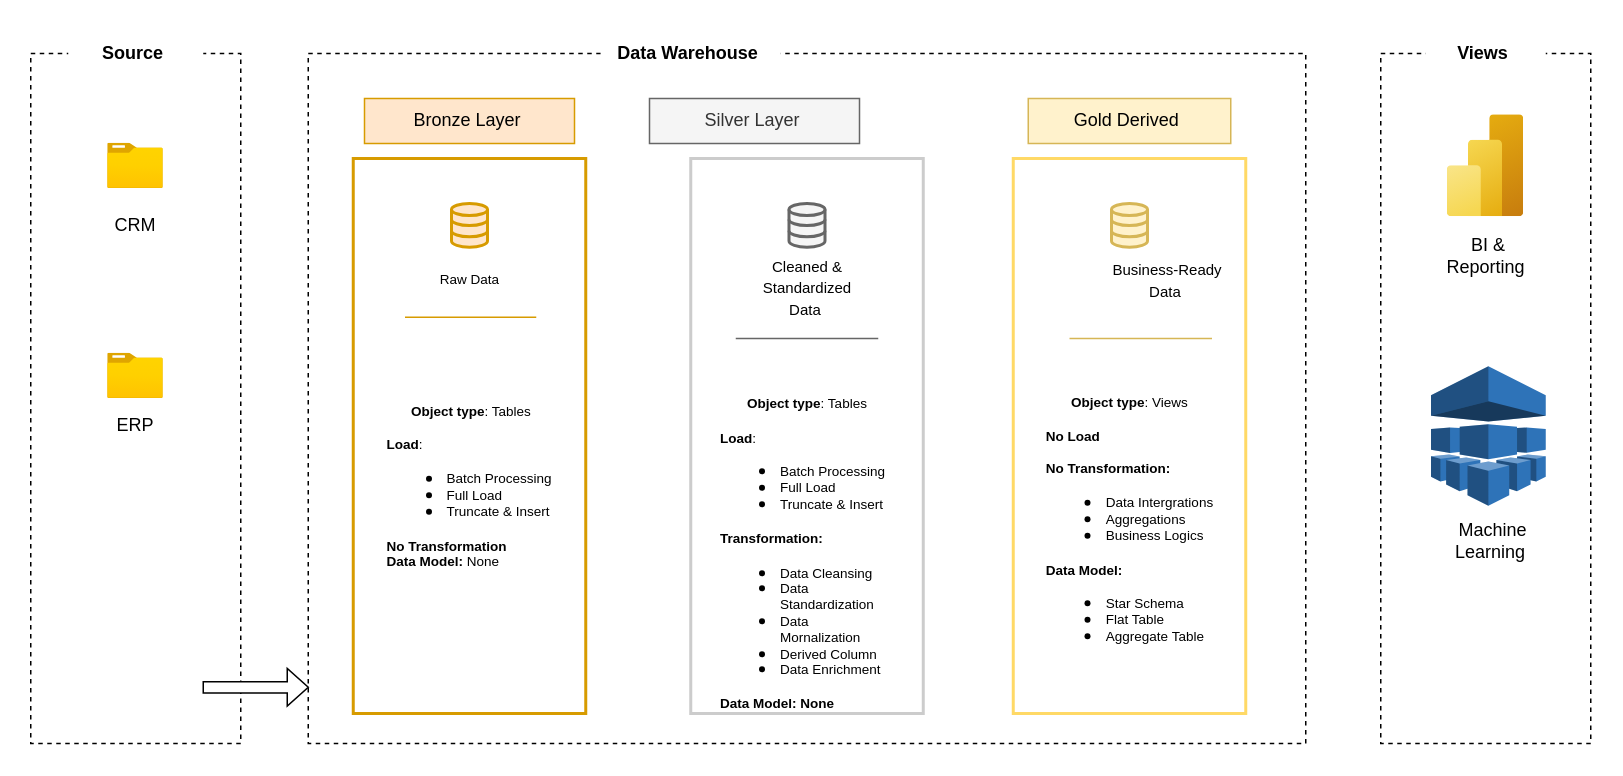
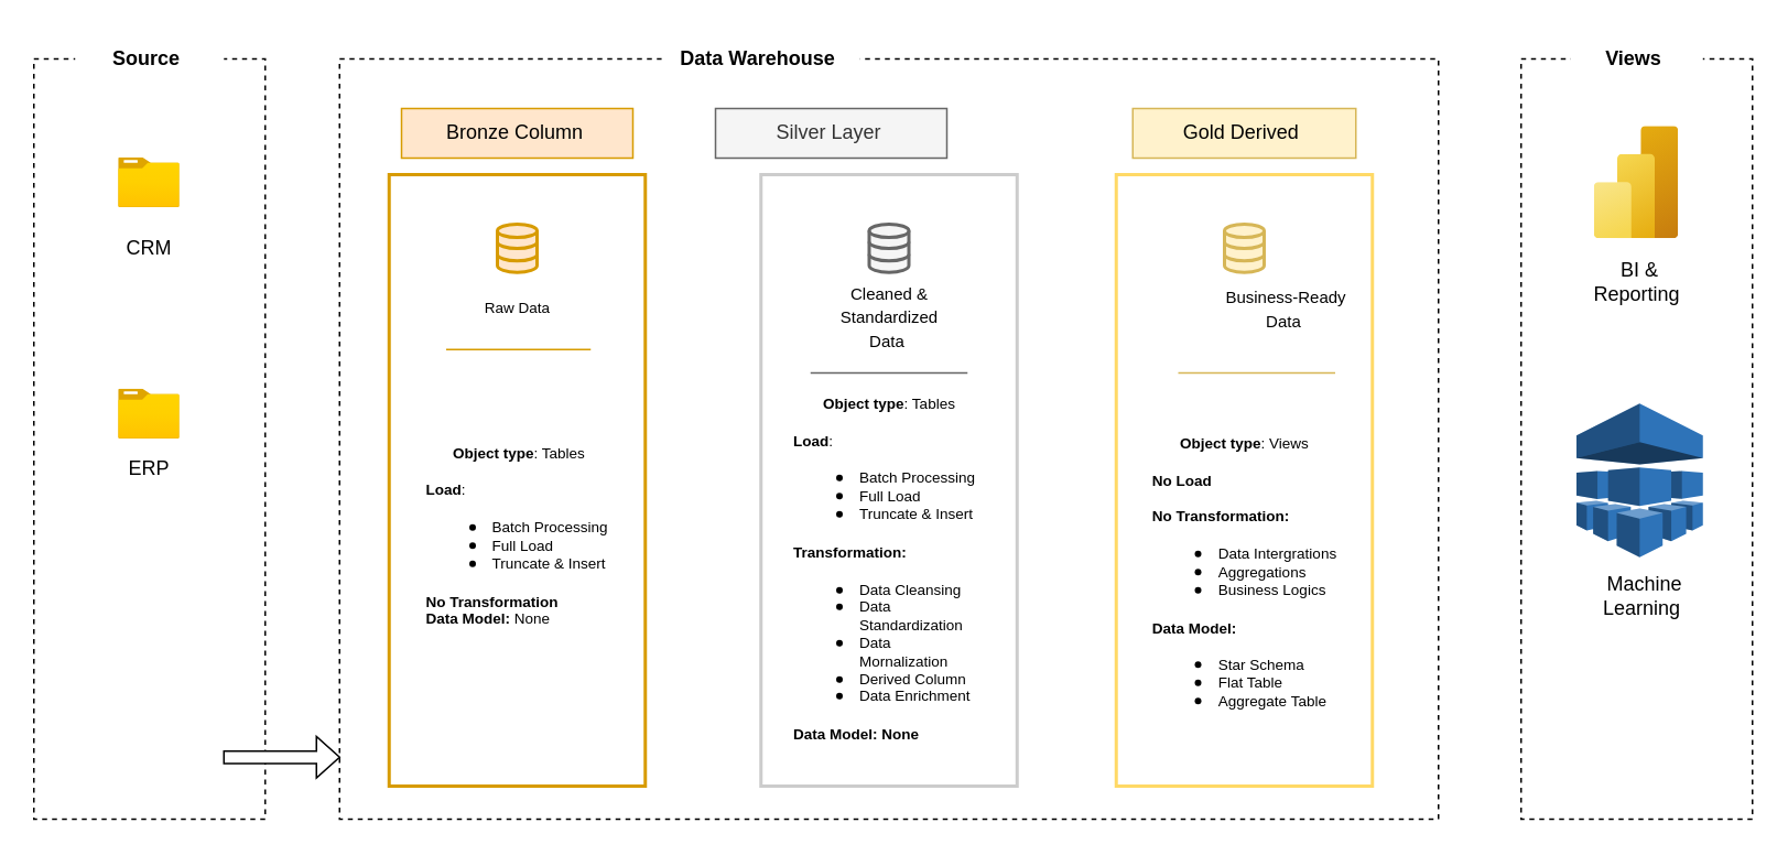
- <mxCell id="7" value="Bronze Layer&amp;nbsp;" style="rounded=0;whiteSpace=wrap;html=1;fillColor=#ffe6cc;strokeColor=#d79b00;" vertex="1" parent="1"><mxGeometry x="242.5" y="65" width="140" height="30" as="geometry" /></mxCell>
+ <mxCell id="7" value="Bronze Column&amp;nbsp;" style="rounded=0;whiteSpace=wrap;html=1;fillColor=#ffe6cc;strokeColor=#d79b00;" vertex="1" parent="1"><mxGeometry x="242.5" y="65" width="140" height="30" as="geometry" /></mxCell>
- <mxCell id="28" value="&lt;div style=&quot;line-height: 90%;&quot;&gt;&lt;font style=&quot;line-height: 90%; font-size: 9px;&quot;&gt;&lt;b&gt;Object type&lt;/b&gt;: Tables&lt;/font&gt;&lt;div style=&quot;text-align: left;&quot;&gt;&lt;font style=&quot;font-size: 9px;&quot;&gt;&lt;br&gt;&lt;/font&gt;&lt;/div&gt;&lt;div style=&quot;text-align: left;&quot;&gt;&lt;font style=&quot;line-height: 90%; font-size: 9px;&quot;&gt;&lt;b&gt;Load&lt;/b&gt;:&lt;/font&gt;&lt;/div&gt;&lt;div style=&quot;text-align: left;&quot;&gt;&lt;ul&gt;&lt;li&gt;&lt;font style=&quot;line-height: 90%; font-size: 9px;&quot;&gt;Batch Processing&amp;nbsp;&lt;/font&gt;&lt;/li&gt;&lt;li&gt;&lt;font style=&quot;line-height: 90%; font-size: 9px;&quot;&gt;Full Load&lt;/font&gt;&lt;/li&gt;&lt;li&gt;&lt;font style=&quot;line-height: 90%; font-size: 9px;&quot;&gt;Truncate &amp;amp; Insert&lt;/font&gt;&lt;/li&gt;&lt;/ul&gt;&lt;span style=&quot;background-color: transparent; color: light-dark(rgb(0, 0, 0), rgb(255, 255, 255));&quot;&gt;&lt;font style=&quot;line-height: 90%; font-size: 9px;&quot;&gt;&lt;b&gt;Transformation:&lt;/b&gt;&lt;/font&gt;&lt;/span&gt;&lt;/div&gt;&lt;div style=&quot;text-align: left;&quot;&gt;&lt;ul&gt;&lt;li&gt;&lt;span style=&quot;background-color: transparent; color: light-dark(rgb(0, 0, 0), rgb(255, 255, 255));&quot;&gt;&lt;font style=&quot;line-height: 90%; font-size: 9px;&quot;&gt;Data Cleansing&amp;nbsp;&lt;/font&gt;&lt;/span&gt;&lt;/li&gt;&lt;li&gt;&lt;span style=&quot;background-color: transparent; color: light-dark(rgb(0, 0, 0), rgb(255, 255, 255));&quot;&gt;&lt;font style=&quot;line-height: 90%; font-size: 9px;&quot;&gt;Data Standardization&lt;/font&gt;&lt;/span&gt;&lt;/li&gt;&lt;li&gt;&lt;span style=&quot;background-color: transparent; color: light-dark(rgb(0, 0, 0), rgb(255, 255, 255));&quot;&gt;&lt;font style=&quot;line-height: 90%; font-size: 9px;&quot;&gt;Data Mornalization&amp;nbsp;&lt;/font&gt;&lt;/span&gt;&lt;/li&gt;&lt;li&gt;&lt;span style=&quot;background-color: transparent; color: light-dark(rgb(0, 0, 0), rgb(255, 255, 255));&quot;&gt;&lt;font style=&quot;line-height: 90%; font-size: 9px;&quot;&gt;Derived Column&amp;nbsp;&lt;/font&gt;&lt;/span&gt;&lt;/li&gt;&lt;li&gt;&lt;span style=&quot;background-color: transparent; color: light-dark(rgb(0, 0, 0), rgb(255, 255, 255));&quot;&gt;&lt;font style=&quot;line-height: 90%; font-size: 9px;&quot;&gt;Data Enrichment&amp;nbsp;&lt;/font&gt;&lt;/span&gt;&lt;/li&gt;&lt;/ul&gt;&lt;font style=&quot;line-height: 90%; font-size: 9px;&quot;&gt;&lt;b&gt;Data Model: None&amp;nbsp;&lt;/b&gt;&lt;/font&gt;&lt;/div&gt;&lt;/div&gt;" style="text;html=1;align=center;verticalAlign=middle;whiteSpace=wrap;rounded=0;spacing=2;spacingTop=0;" vertex="1" parent="1"><mxGeometry x="478.75" y="265.9" width="117.5" height="204.1" as="geometry" /></mxCell>
+ <mxCell id="28" value="&lt;div style=&quot;line-height: 90%;&quot;&gt;&lt;font style=&quot;line-height: 90%; font-size: 9px;&quot;&gt;&lt;b&gt;Object type&lt;/b&gt;: Tables&lt;/font&gt;&lt;div style=&quot;text-align: left;&quot;&gt;&lt;font style=&quot;font-size: 9px;&quot;&gt;&lt;br&gt;&lt;/font&gt;&lt;/div&gt;&lt;div style=&quot;text-align: left;&quot;&gt;&lt;font style=&quot;line-height: 90%; font-size: 9px;&quot;&gt;&lt;b&gt;Load&lt;/b&gt;:&lt;/font&gt;&lt;/div&gt;&lt;div style=&quot;text-align: left;&quot;&gt;&lt;ul&gt;&lt;li&gt;&lt;font style=&quot;line-height: 90%; font-size: 9px;&quot;&gt;Batch Processing&amp;nbsp;&lt;/font&gt;&lt;/li&gt;&lt;li&gt;&lt;font style=&quot;line-height: 90%; font-size: 9px;&quot;&gt;Full Load&lt;/font&gt;&lt;/li&gt;&lt;li&gt;&lt;font style=&quot;line-height: 90%; font-size: 9px;&quot;&gt;Truncate &amp;amp; Insert&lt;/font&gt;&lt;/li&gt;&lt;/ul&gt;&lt;span style=&quot;background-color: transparent; color: light-dark(rgb(0, 0, 0), rgb(255, 255, 255));&quot;&gt;&lt;font style=&quot;line-height: 90%; font-size: 9px;&quot;&gt;&lt;b&gt;Transformation:&lt;/b&gt;&lt;/font&gt;&lt;/span&gt;&lt;/div&gt;&lt;div style=&quot;text-align: left;&quot;&gt;&lt;ul&gt;&lt;li&gt;&lt;span style=&quot;background-color: transparent; color: light-dark(rgb(0, 0, 0), rgb(255, 255, 255));&quot;&gt;&lt;font style=&quot;line-height: 90%; font-size: 9px;&quot;&gt;Data Cleansing&amp;nbsp;&lt;/font&gt;&lt;/span&gt;&lt;/li&gt;&lt;li&gt;&lt;span style=&quot;background-color: transparent; color: light-dark(rgb(0, 0, 0), rgb(255, 255, 255));&quot;&gt;&lt;font style=&quot;line-height: 90%; font-size: 9px;&quot;&gt;Data Standardization&lt;/font&gt;&lt;/span&gt;&lt;/li&gt;&lt;li&gt;&lt;span style=&quot;background-color: transparent; color: light-dark(rgb(0, 0, 0), rgb(255, 255, 255));&quot;&gt;&lt;font style=&quot;line-height: 90%; font-size: 9px;&quot;&gt;Data Mornalization&amp;nbsp;&lt;/font&gt;&lt;/span&gt;&lt;/li&gt;&lt;li&gt;&lt;span style=&quot;background-color: transparent; color: light-dark(rgb(0, 0, 0), rgb(255, 255, 255));&quot;&gt;&lt;font style=&quot;line-height: 90%; font-size: 9px;&quot;&gt;Derived Column&amp;nbsp;&lt;/font&gt;&lt;/span&gt;&lt;/li&gt;&lt;li&gt;&lt;span style=&quot;background-color: transparent; color: light-dark(rgb(0, 0, 0), rgb(255, 255, 255));&quot;&gt;&lt;font style=&quot;line-height: 90%; font-size: 9px;&quot;&gt;Data Enrichment&amp;nbsp;&lt;/font&gt;&lt;/span&gt;&lt;/li&gt;&lt;/ul&gt;&lt;font style=&quot;line-height: 90%; font-size: 9px;&quot;&gt;&lt;b&gt;Data Model: None&amp;nbsp;&lt;/b&gt;&lt;/font&gt;&lt;/div&gt;&lt;/div&gt;" style="text;html=1;align=center;verticalAlign=middle;whiteSpace=wrap;rounded=0;spacing=2;spacingTop=0;" vertex="1" parent="1"><mxGeometry x="478.75" y="240.9" width="117.5" height="204.1" as="geometry" /></mxCell>
